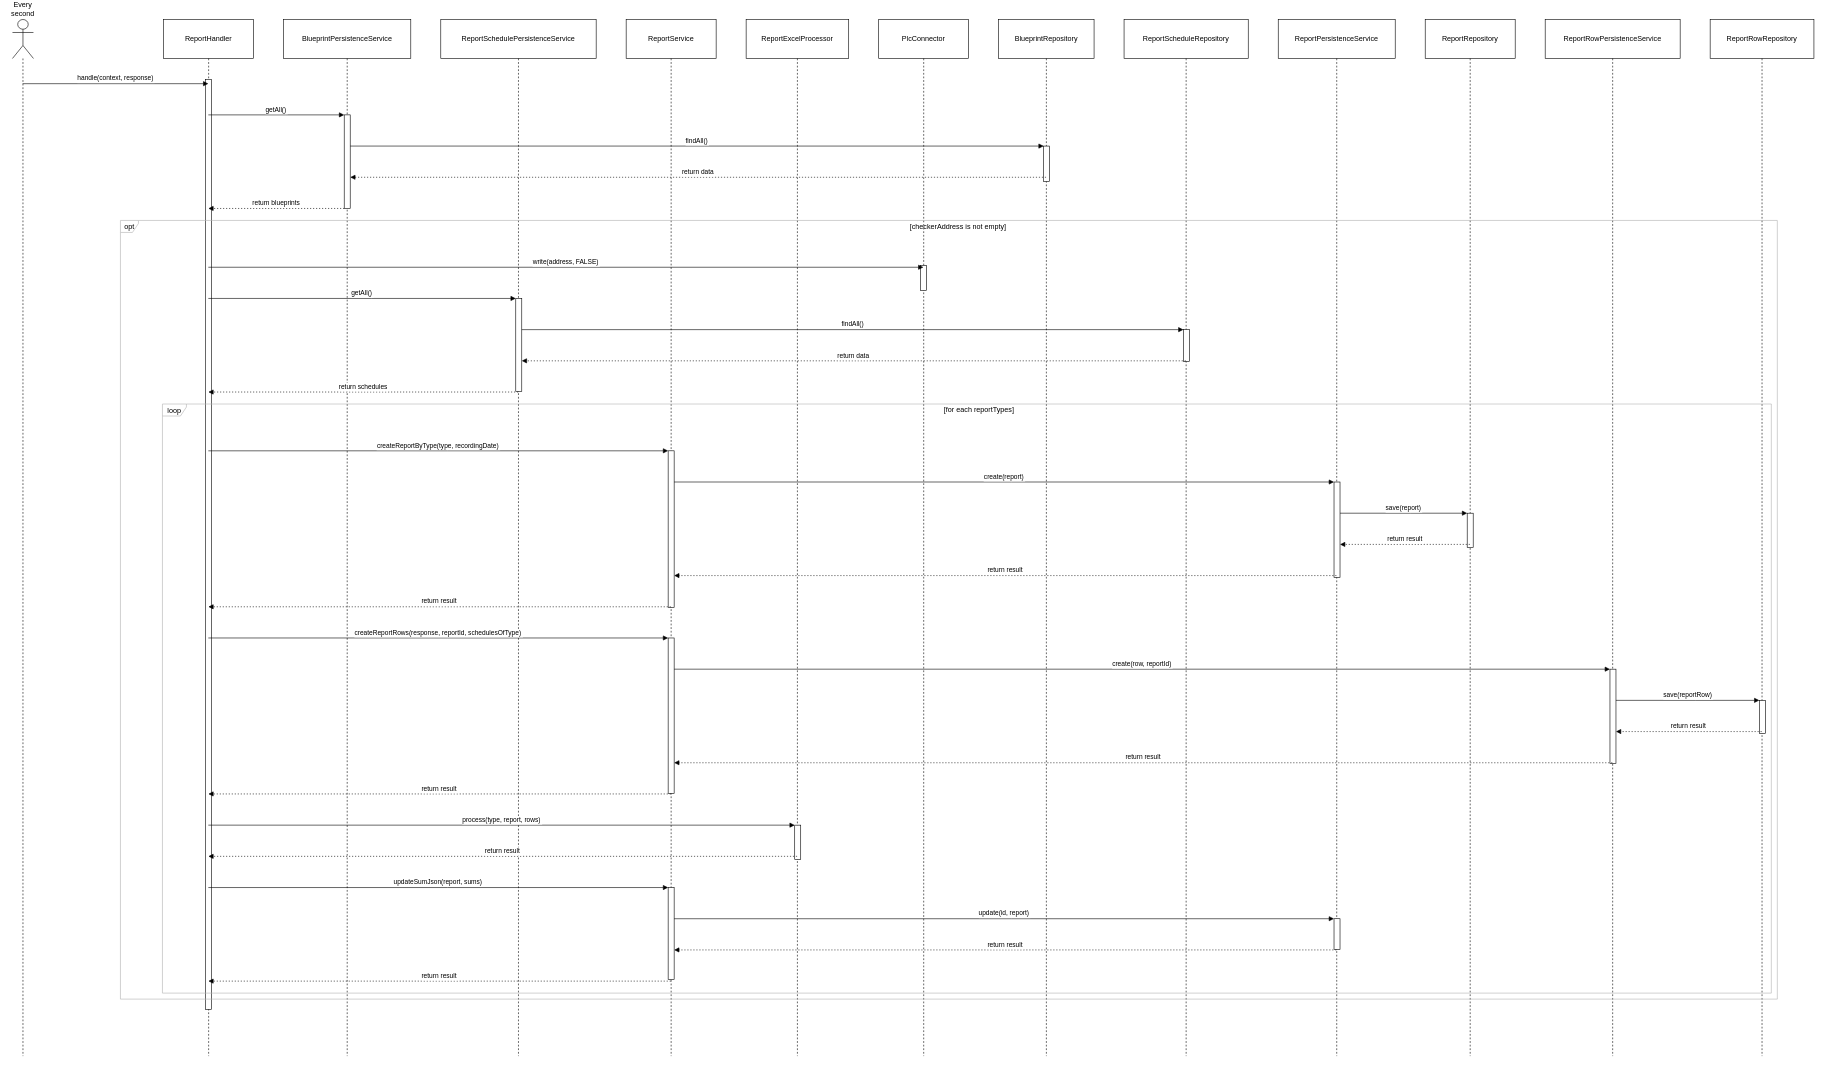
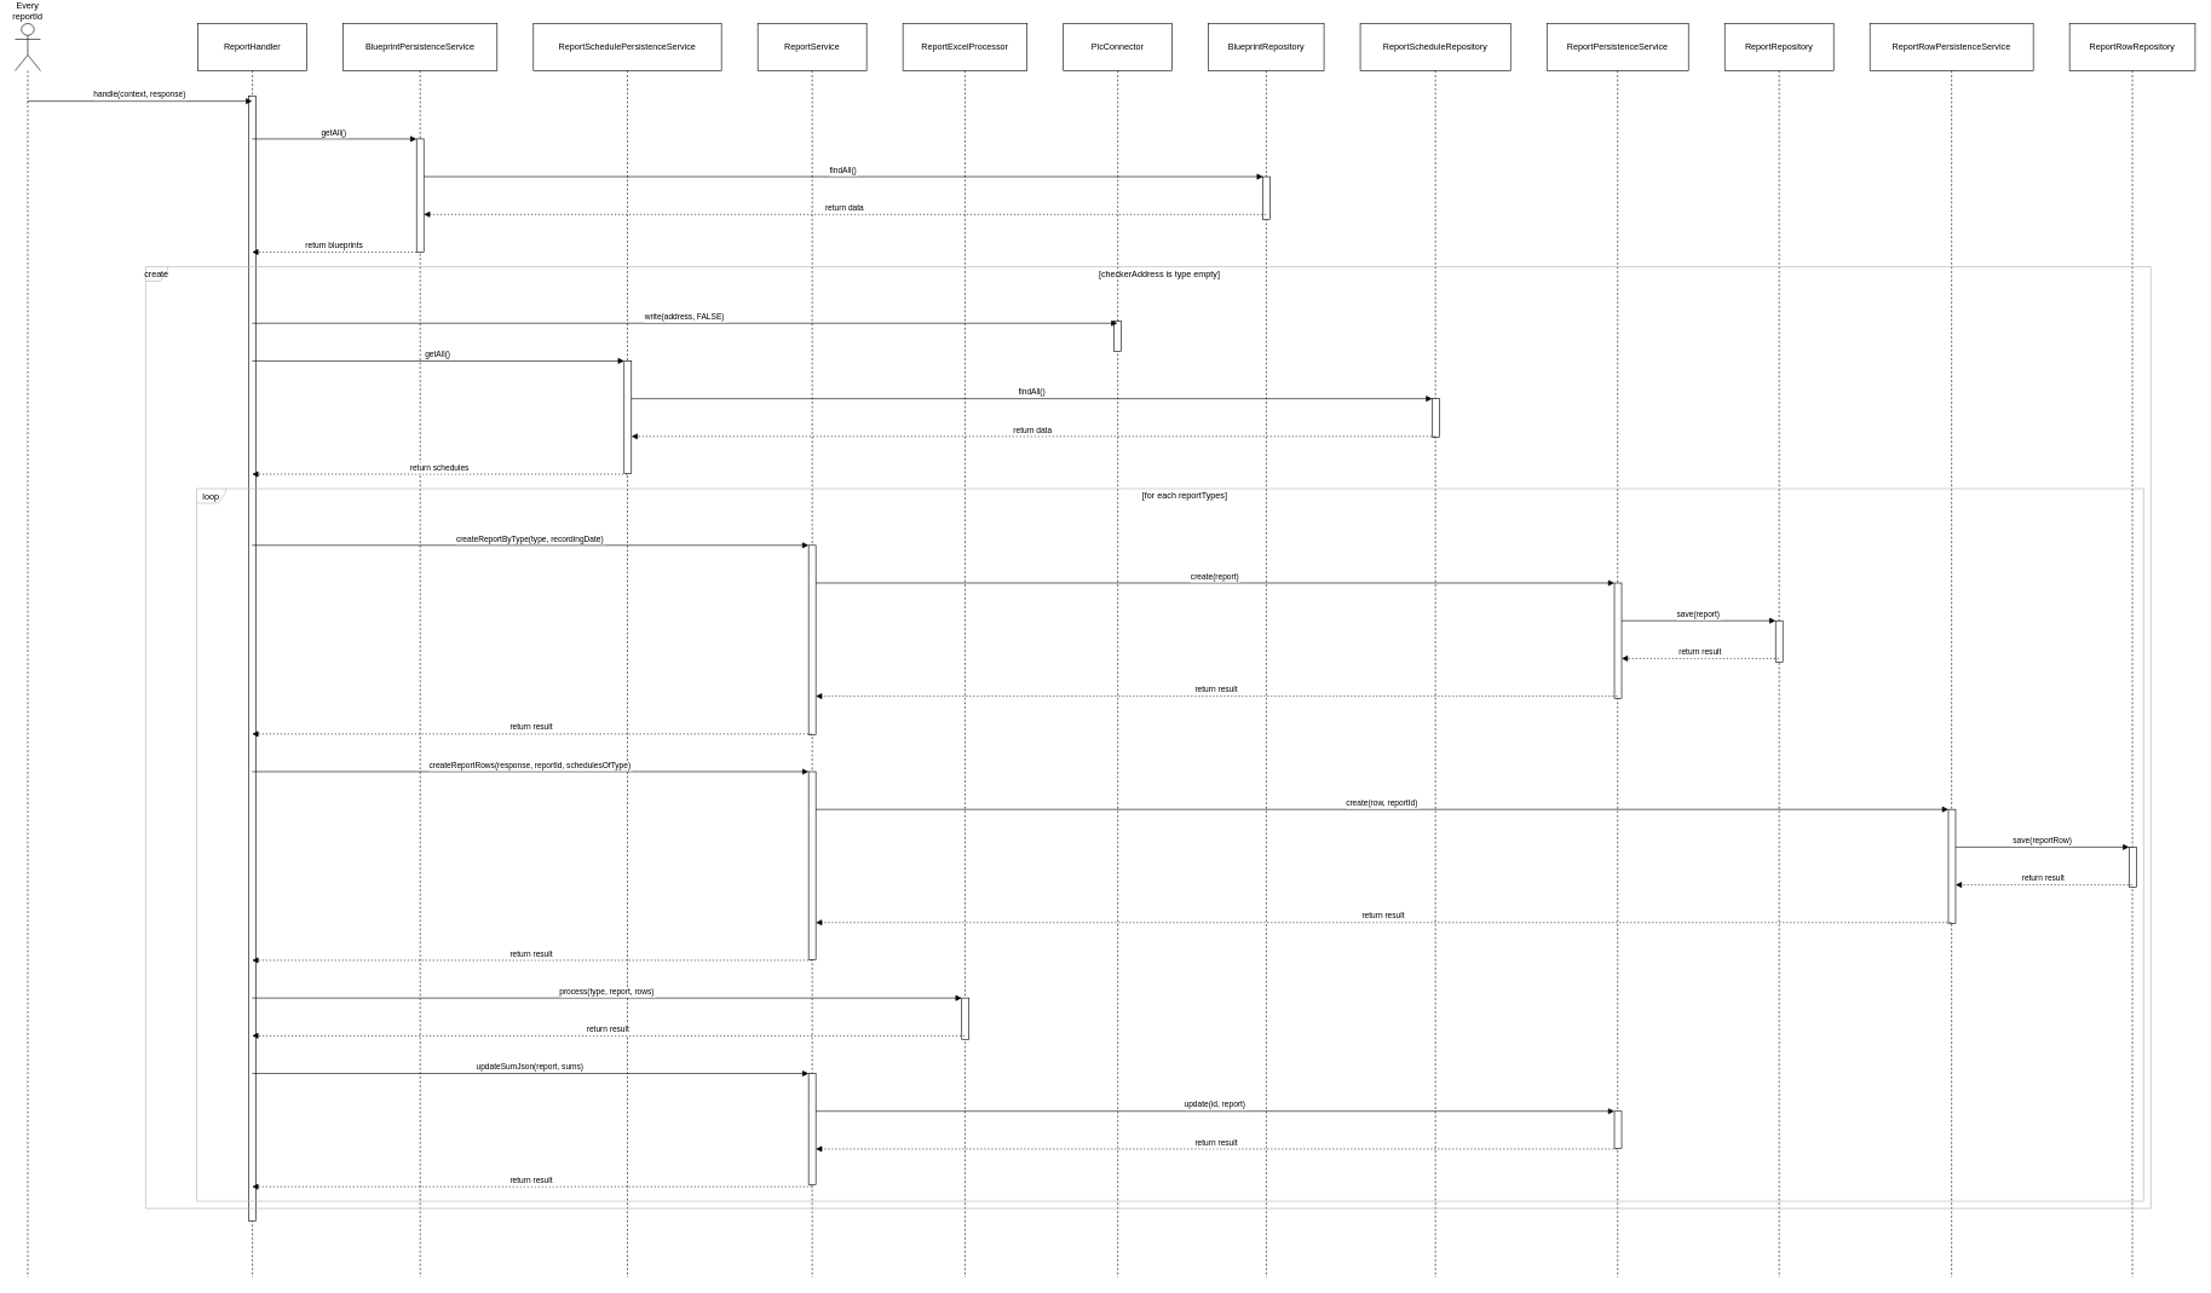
- <mxCell id="2" value="Every second" style="shape=umlLifeline;perimeter=lifelinePerimeter;whiteSpace=wrap;container=1;dropTarget=0;collapsible=0;recursiveResize=0;outlineConnect=0;portConstraint=eastwest;newEdgeStyle={&quot;edgeStyle&quot;:&quot;elbowEdgeStyle&quot;,&quot;elbow&quot;:&quot;vertical&quot;,&quot;curved&quot;:0,&quot;rounded&quot;:0};participant=umlActor;verticalAlign=bottom;labelPosition=center;verticalLabelPosition=top;align=center;size=65;" vertex="1" parent="1"><mxGeometry x="20" y="20" width="35" height="1728" as="geometry" /></mxCell>
+ <mxCell id="2" value="Every reportId" style="shape=umlLifeline;perimeter=lifelinePerimeter;whiteSpace=wrap;container=1;dropTarget=0;collapsible=0;recursiveResize=0;outlineConnect=0;portConstraint=eastwest;newEdgeStyle={&quot;edgeStyle&quot;:&quot;elbowEdgeStyle&quot;,&quot;elbow&quot;:&quot;vertical&quot;,&quot;curved&quot;:0,&quot;rounded&quot;:0};participant=umlActor;verticalAlign=bottom;labelPosition=center;verticalLabelPosition=top;align=center;size=65;" vertex="1" parent="1"><mxGeometry x="20" y="20" width="35" height="1728" as="geometry" /></mxCell>
- <mxCell id="32" value="opt" style="shape=umlFrame;pointerEvents=0;dropTarget=0;strokeColor=#B3B3B3;height=20;width=30" vertex="1" parent="1"><mxGeometry x="200" y="355" width="2762" height="1298" as="geometry" /></mxCell>
+ <mxCell id="32" value="create" style="shape=umlFrame;pointerEvents=0;dropTarget=0;strokeColor=#B3B3B3;height=20;width=30" vertex="1" parent="1"><mxGeometry x="200" y="355" width="2762" height="1298" as="geometry" /></mxCell>
- <mxCell id="33" value="[checkerAddress is not empty]" style="text;strokeColor=none;fillColor=none;align=center;verticalAlign=middle;whiteSpace=wrap;" vertex="1" parent="32"><mxGeometry x="31.386" width="2730.614" height="20" as="geometry" /></mxCell>
+ <mxCell id="33" value="[checkerAddress is type empty]" style="text;strokeColor=none;fillColor=none;align=center;verticalAlign=middle;whiteSpace=wrap;" vertex="1" parent="32"><mxGeometry x="31.386" width="2730.614" height="20" as="geometry" /></mxCell>
